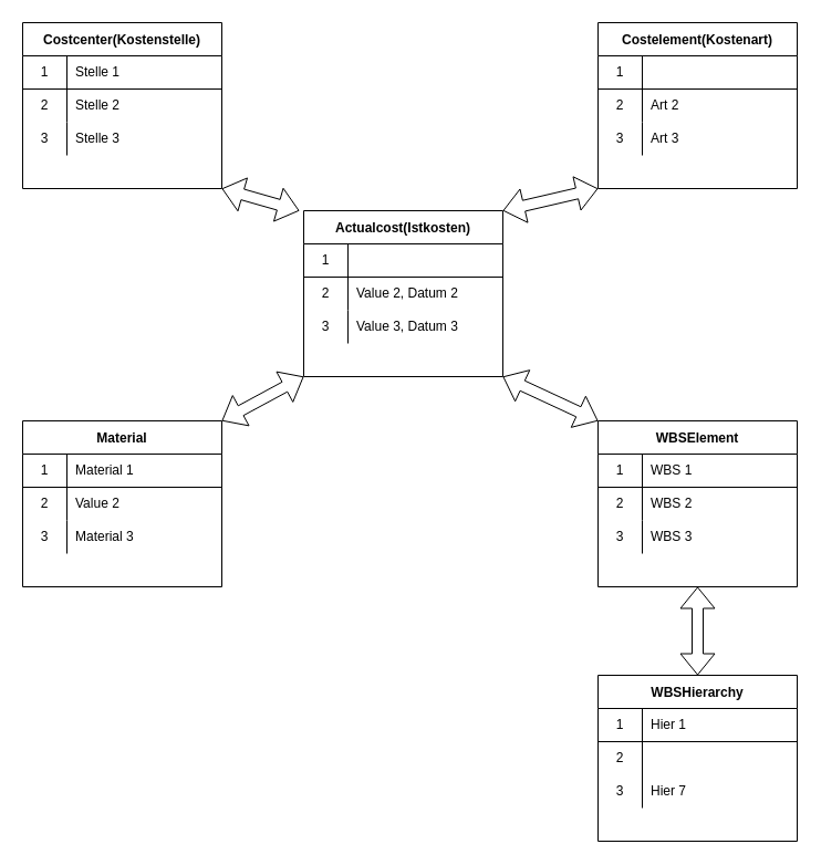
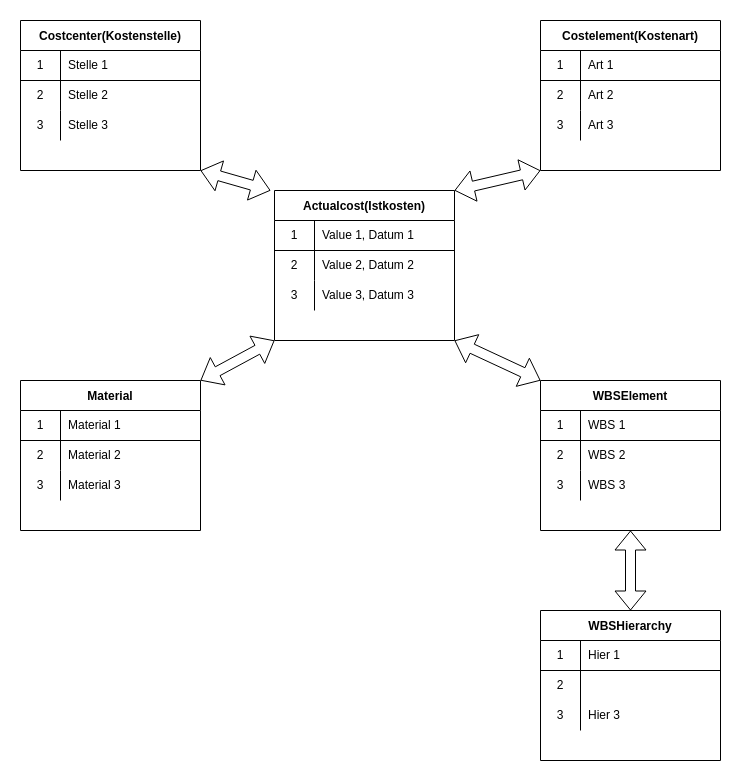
+ <mxCell id="25" value="Art 1" style="shape=partialRectangle;html=1;whiteSpace=wrap;connectable=0;fillColor=none;top=0;left=0;bottom=0;right=0;align=left;spacingLeft=6;overflow=hidden;" vertex="1" parent="23"><mxGeometry x="40" width="140" height="30" as="geometry" /></mxCell>
+ <mxCell id="5" value="Value 1, Datum 1" style="shape=partialRectangle;html=1;whiteSpace=wrap;connectable=0;fillColor=none;top=0;left=0;bottom=0;right=0;align=left;spacingLeft=6;overflow=hidden;" vertex="1" parent="3"><mxGeometry x="40" width="140" height="30" as="geometry" /></mxCell>
- <mxCell id="38" value="Value 2" style="shape=partialRectangle;html=1;whiteSpace=wrap;connectable=0;fillColor=none;top=0;left=0;bottom=0;right=0;align=left;spacingLeft=6;overflow=hidden;" vertex="1" parent="36"><mxGeometry x="40" width="140" height="30" as="geometry" /></mxCell>
+ <mxCell id="38" value="Material 2" style="shape=partialRectangle;html=1;whiteSpace=wrap;connectable=0;fillColor=none;top=0;left=0;bottom=0;right=0;align=left;spacingLeft=6;overflow=hidden;" vertex="1" parent="36"><mxGeometry x="40" width="140" height="30" as="geometry" /></mxCell>
- <mxCell id="60" value="Hier 7" style="shape=partialRectangle;html=1;whiteSpace=wrap;connectable=0;fillColor=none;top=0;left=0;bottom=0;right=0;align=left;spacingLeft=6;overflow=hidden;" vertex="1" parent="58"><mxGeometry x="40" width="140" height="30" as="geometry" /></mxCell>
+ <mxCell id="60" value="Hier 3" style="shape=partialRectangle;html=1;whiteSpace=wrap;connectable=0;fillColor=none;top=0;left=0;bottom=0;right=0;align=left;spacingLeft=6;overflow=hidden;" vertex="1" parent="58"><mxGeometry x="40" width="140" height="30" as="geometry" /></mxCell>
